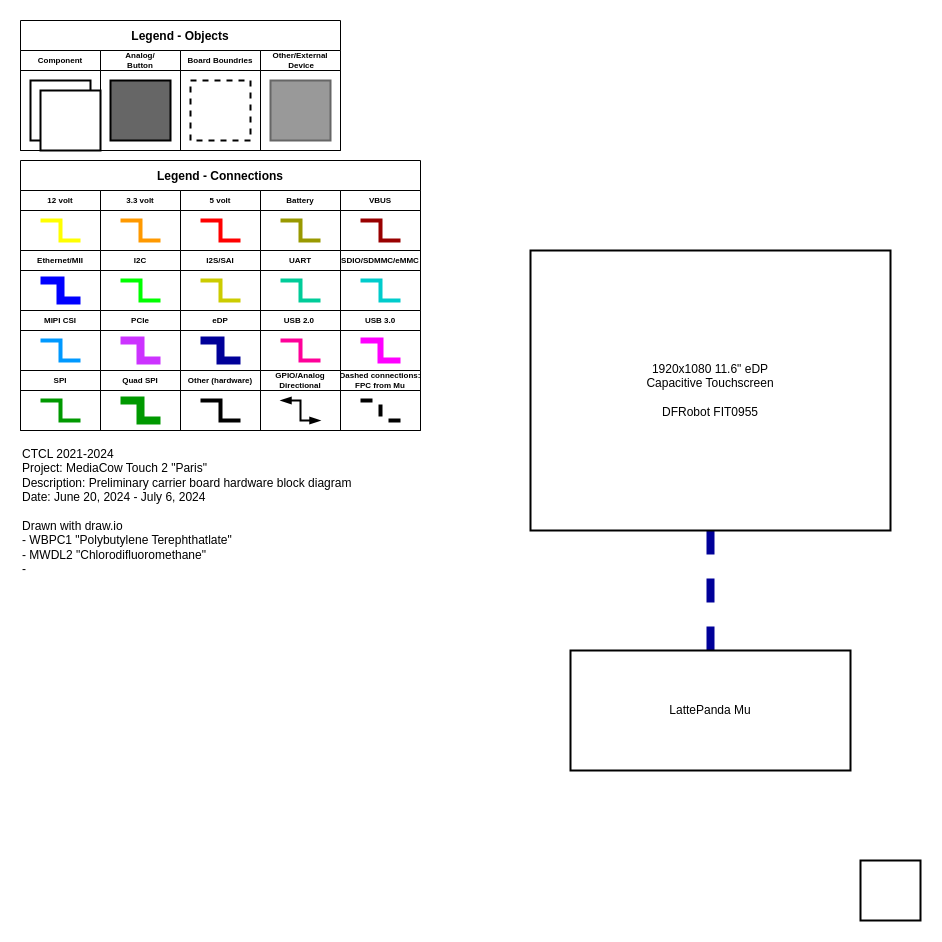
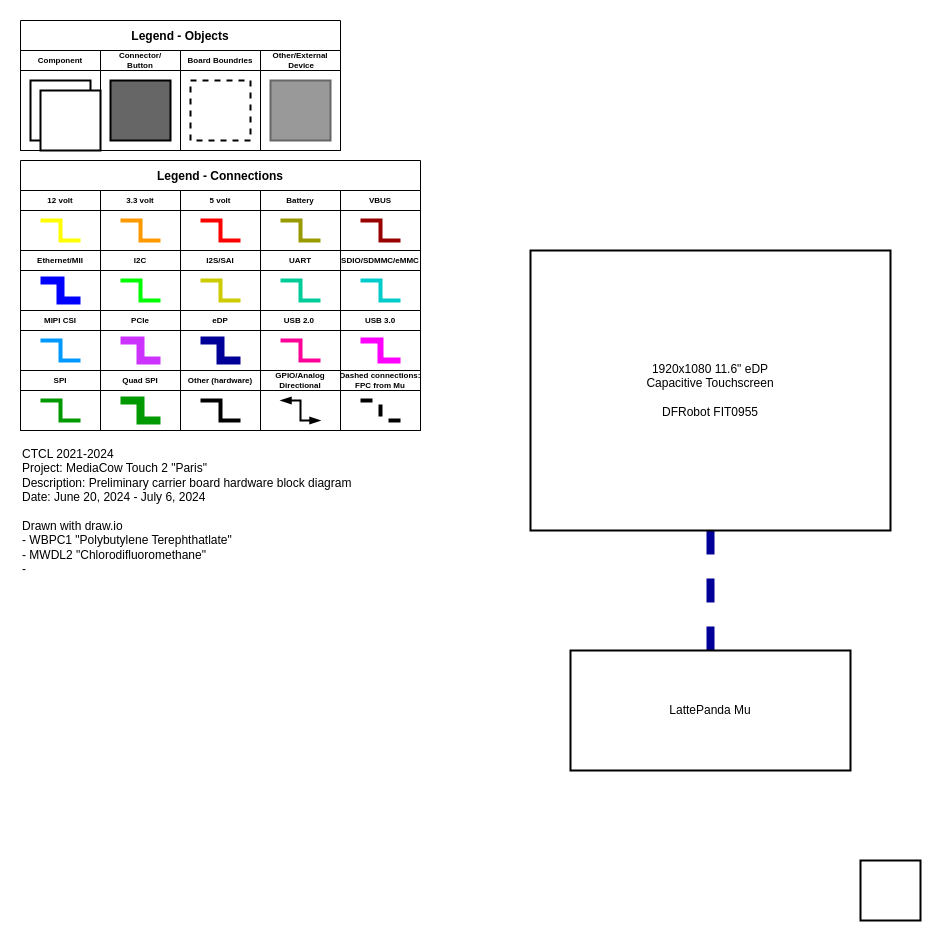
- <mxCell id="50" value="Analog/&#10;Button" style="swimlane;startSize=20;fontSize=8;expand=1;collapsible=0;" parent="47" vertex="1"><mxGeometry x="80" y="30" width="80" height="100" as="geometry"><mxRectangle x="240" y="30" width="100" height="20" as="alternateBounds" /></mxGeometry></mxCell>
+ <mxCell id="50" value="Connector/&#10;Button" style="swimlane;startSize=20;fontSize=8;expand=1;collapsible=0;" parent="47" vertex="1"><mxGeometry x="80" y="30" width="80" height="100" as="geometry"><mxRectangle x="240" y="30" width="100" height="20" as="alternateBounds" /></mxGeometry></mxCell>
